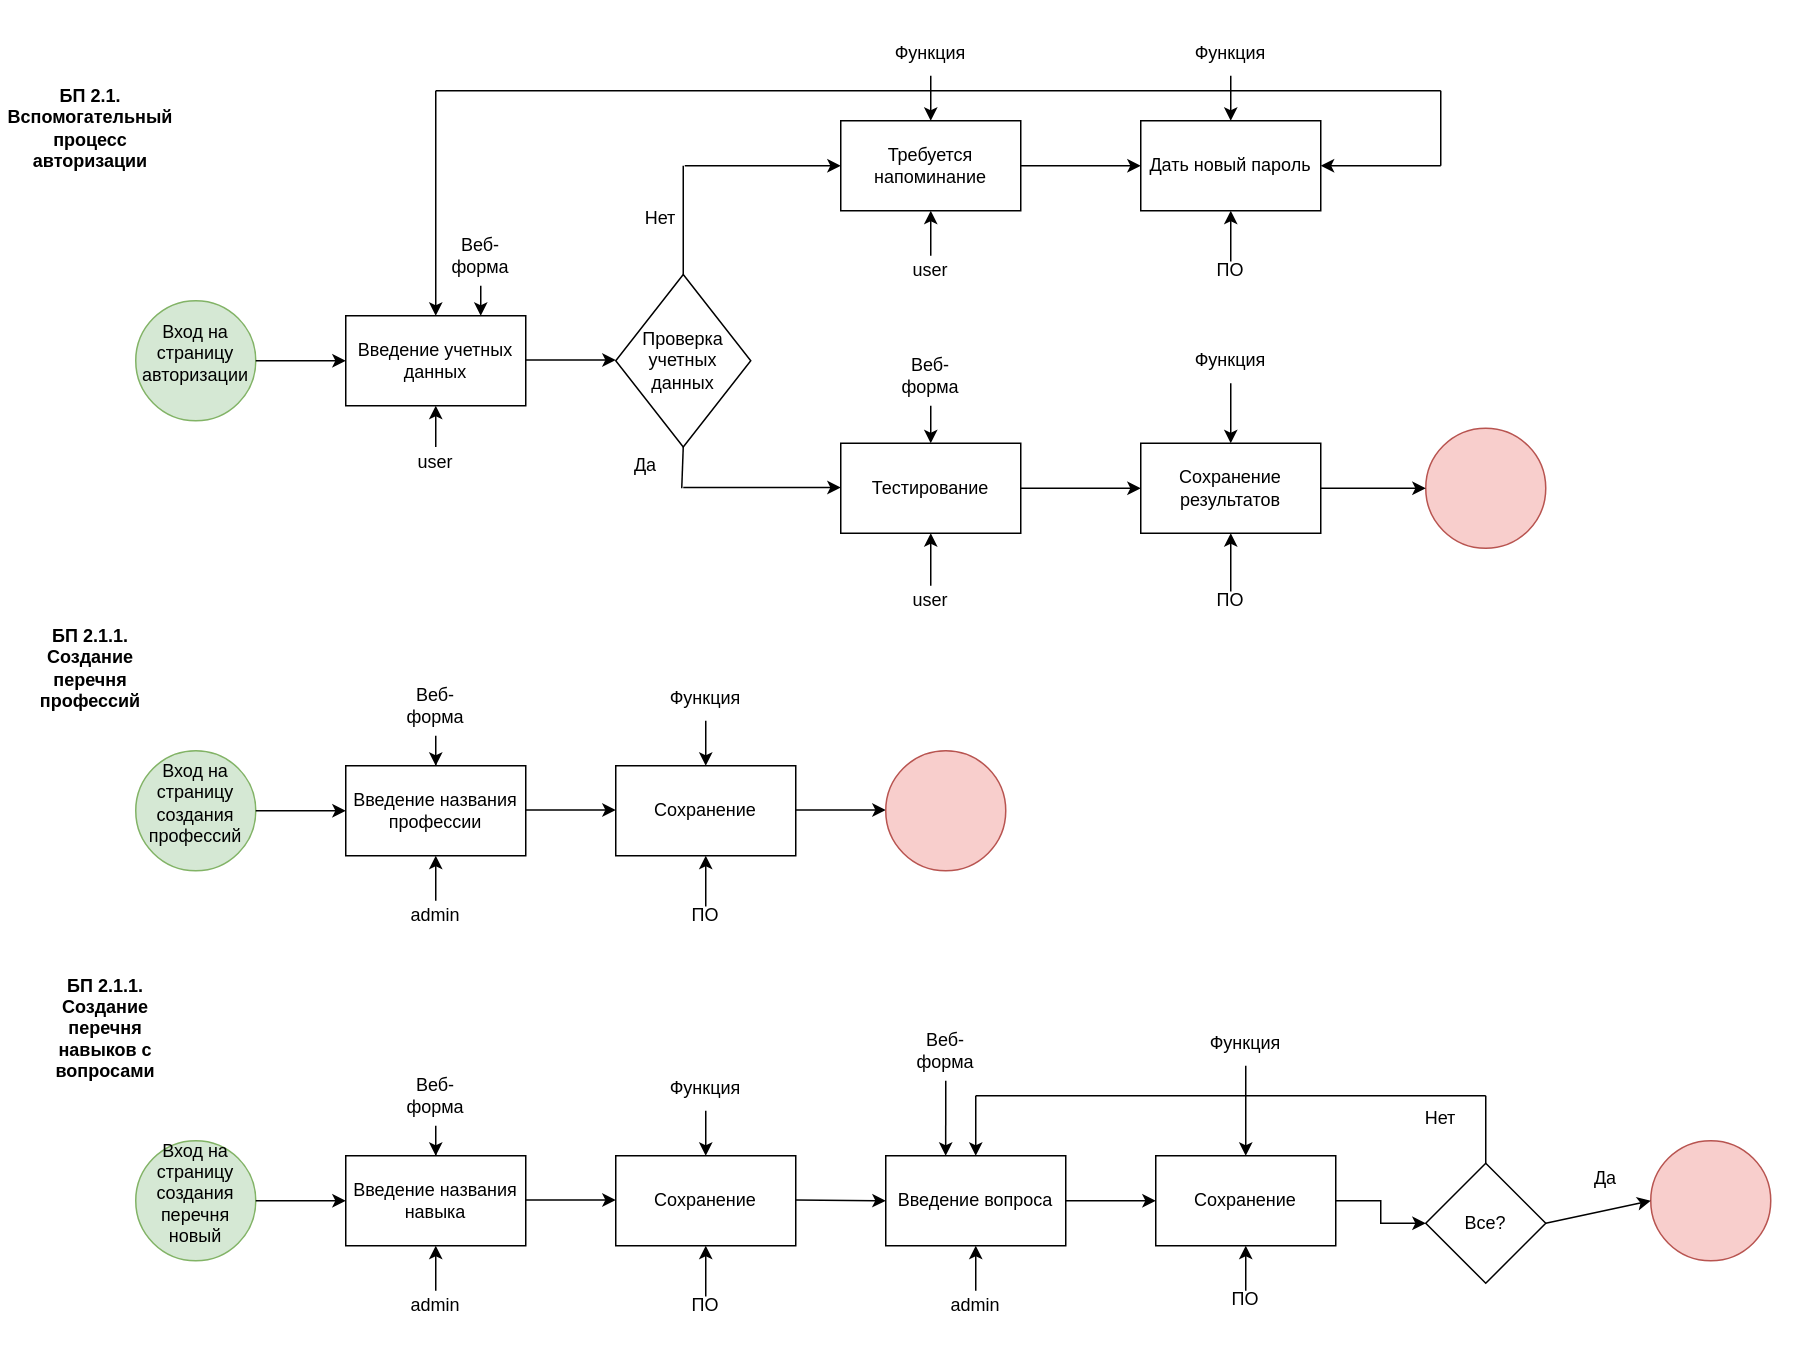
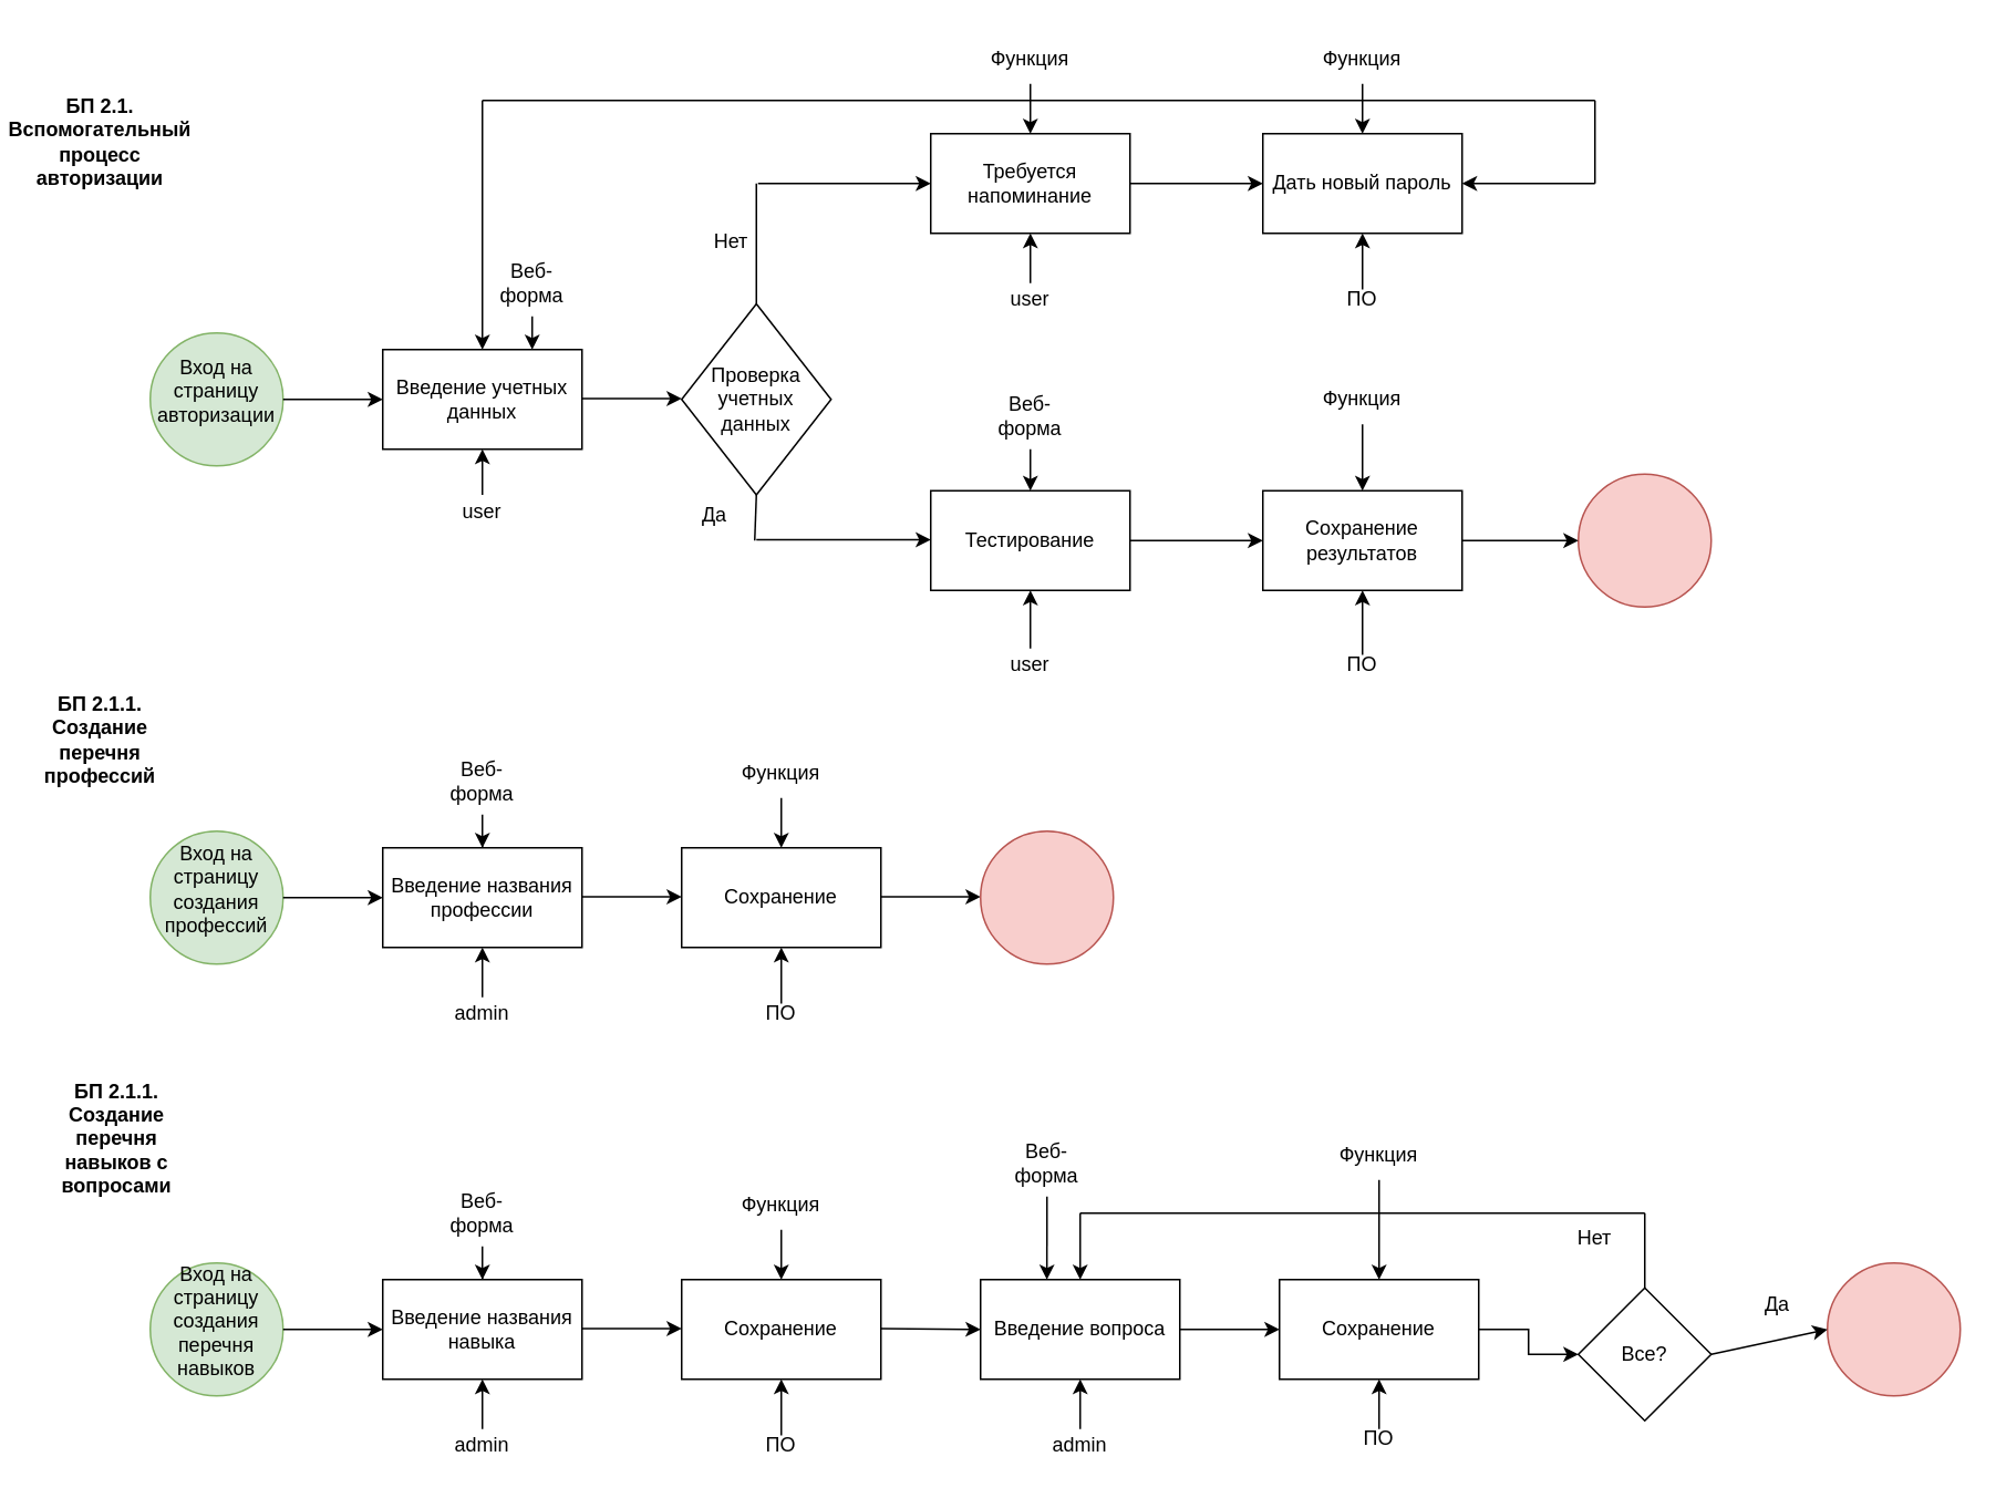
- <mxCell id="91" value="Вход на страницу создания перечня новый" style="text;html=1;strokeColor=none;fillColor=none;align=center;verticalAlign=middle;whiteSpace=wrap;rounded=0;" vertex="1" parent="89"><mxGeometry y="10" width="80" height="50" as="geometry" /></mxCell>
+ <mxCell id="91" value="Вход на страницу создания перечня навыков" style="text;html=1;strokeColor=none;fillColor=none;align=center;verticalAlign=middle;whiteSpace=wrap;rounded=0;" vertex="1" parent="89"><mxGeometry y="10" width="80" height="50" as="geometry" /></mxCell>
